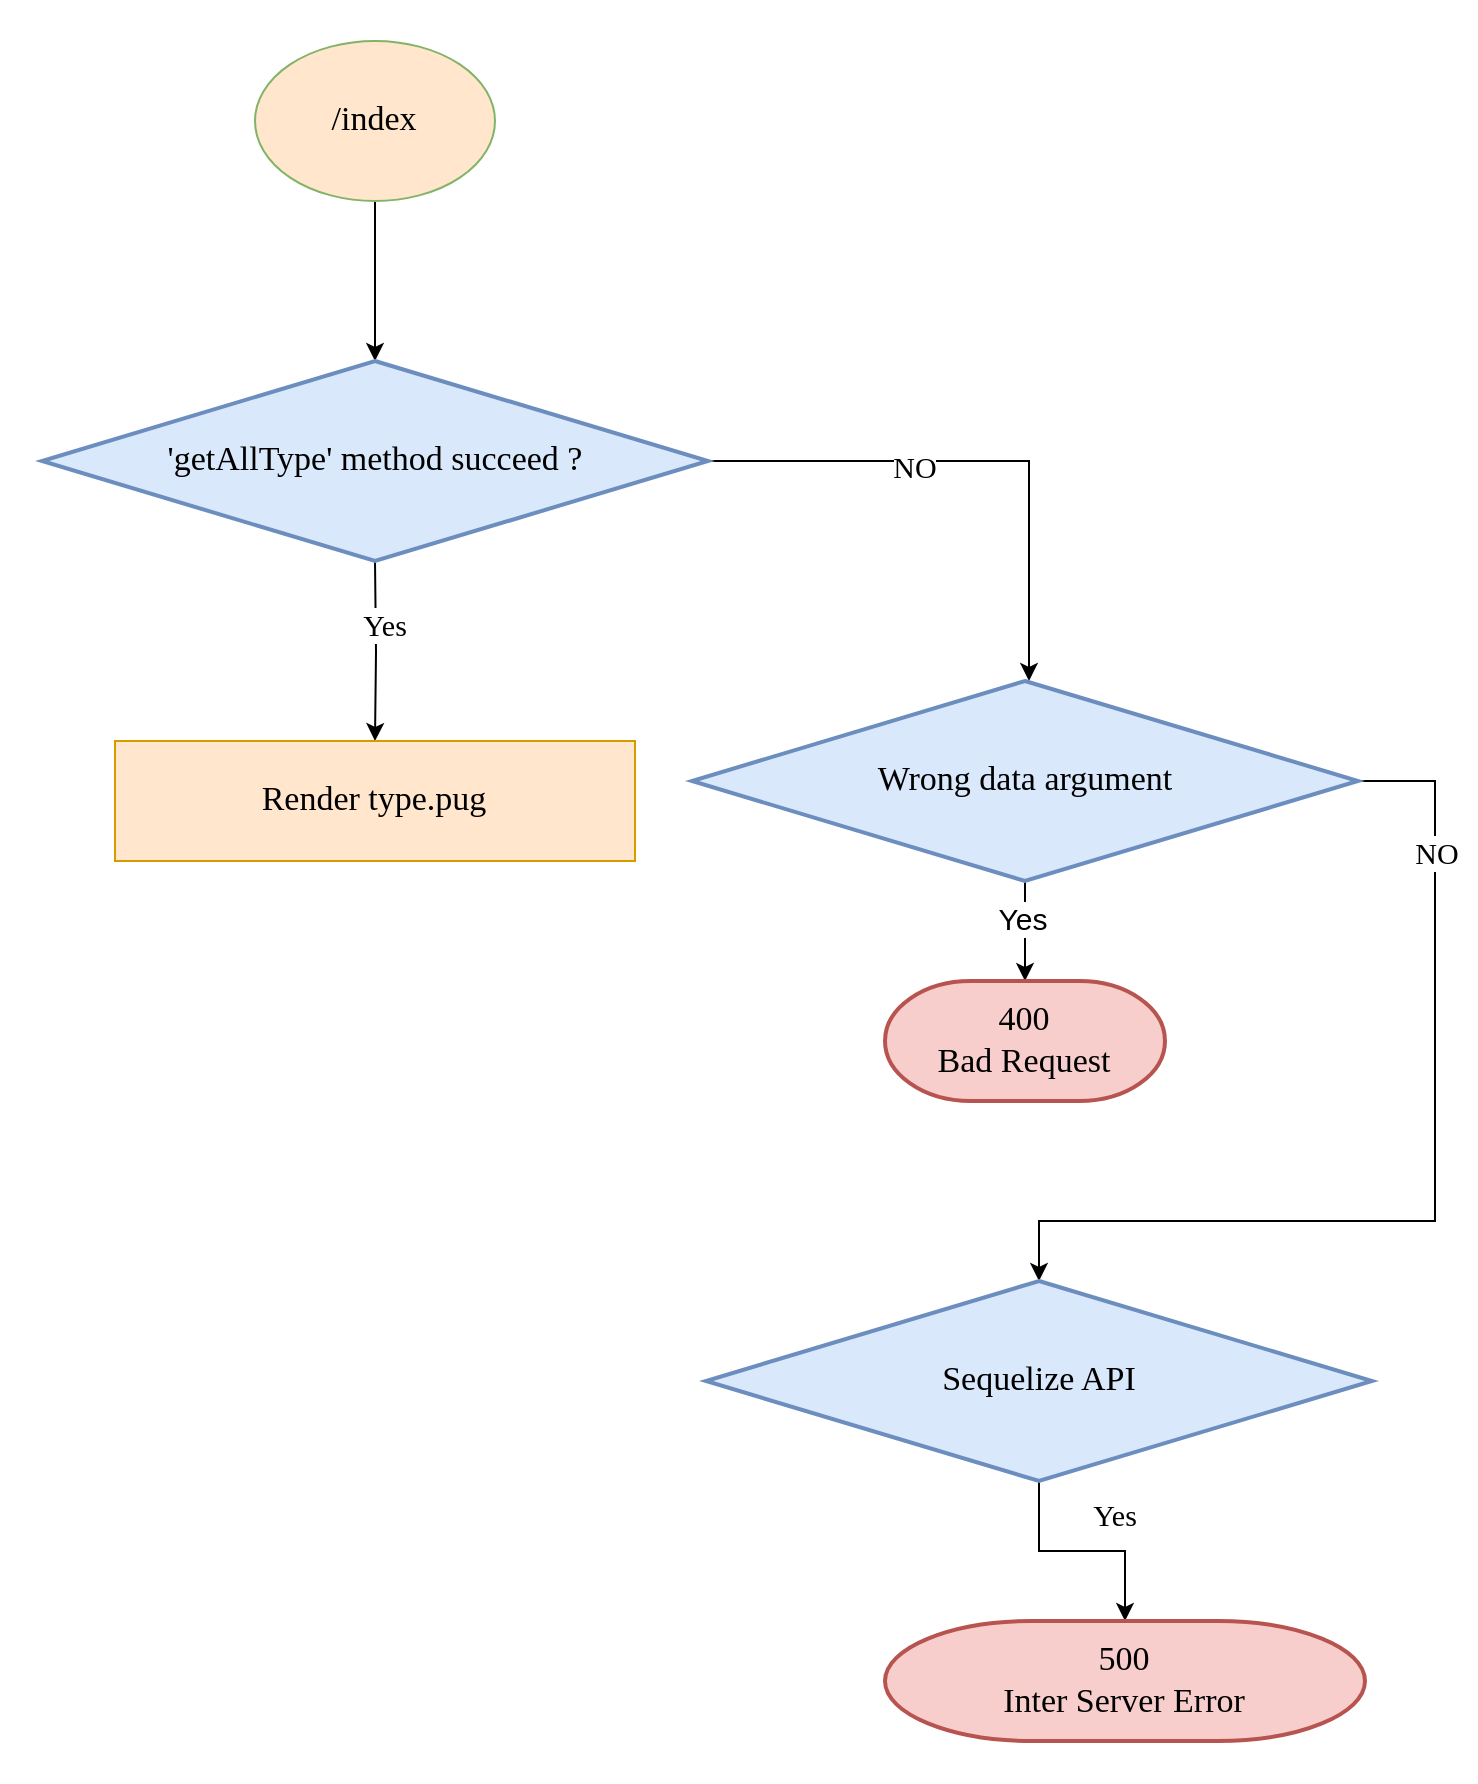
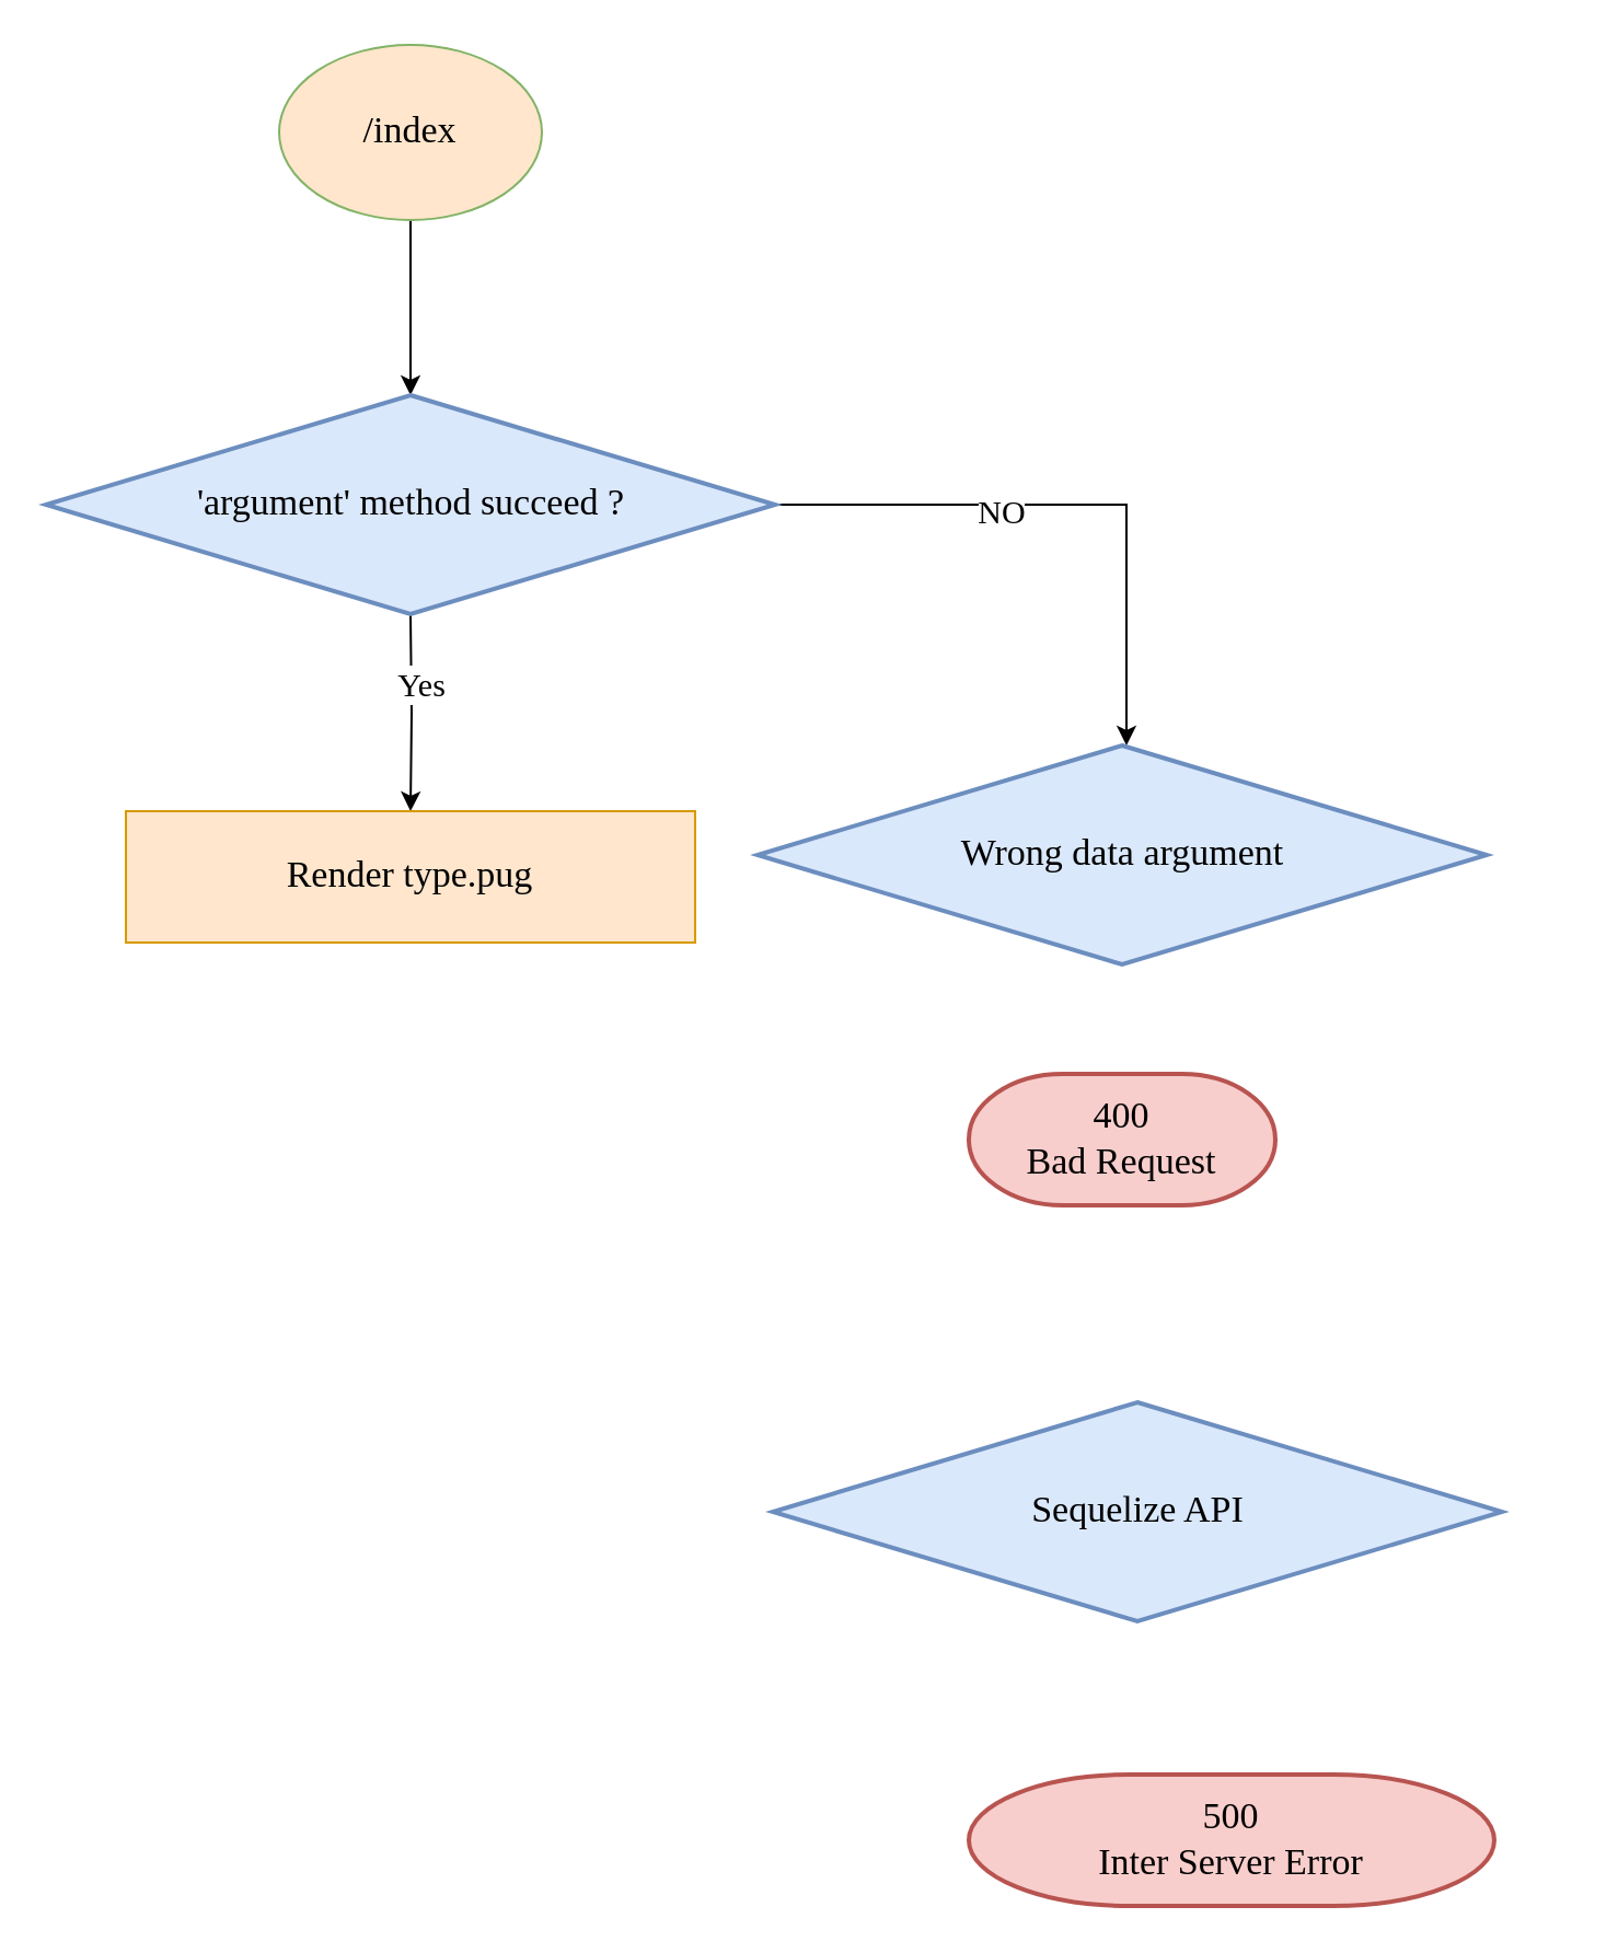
- <mxCell id="19" value="&lt;font style=&quot;font-size: 17px&quot; face=&quot;Comic Sans MS&quot;&gt;'getAllType' method succeed ?&lt;/font&gt;" style="strokeWidth=2;html=1;shape=mxgraph.flowchart.decision;whiteSpace=wrap;fillColor=#dae8fc;strokeColor=#6c8ebf;" vertex="1" parent="1"><mxGeometry x="20.5" y="180" width="333" height="100" as="geometry" /></mxCell>
+ <mxCell id="19" value="&lt;font style=&quot;font-size: 17px&quot; face=&quot;Comic Sans MS&quot;&gt;'argument' method succeed ?&lt;/font&gt;" style="strokeWidth=2;html=1;shape=mxgraph.flowchart.decision;whiteSpace=wrap;fillColor=#dae8fc;strokeColor=#6c8ebf;" vertex="1" parent="1"><mxGeometry x="20.5" y="180" width="333" height="100" as="geometry" /></mxCell>
- <mxCell id="8" value="" style="edgeStyle=orthogonalEdgeStyle;rounded=0;orthogonalLoop=1;jettySize=auto;html=1;entryX=0.5;entryY=0;entryDx=0;entryDy=0;entryPerimeter=0;" edge="1" parent="1" source="12" target="16"><mxGeometry relative="1" as="geometry"><mxPoint x="907" y="370" as="targetPoint" /><Array as="points" /></mxGeometry></mxCell>
- <mxCell id="9" value="&lt;font style=&quot;font-size: 15px&quot;&gt;Yes&lt;/font&gt;" style="text;html=1;resizable=0;points=[];align=center;verticalAlign=middle;labelBackgroundColor=#ffffff;" vertex="1" connectable="0" parent="8"><mxGeometry x="-0.286" y="-2" relative="1" as="geometry"><mxPoint as="offset" /></mxGeometry></mxCell>
- <mxCell id="10" value="" style="edgeStyle=orthogonalEdgeStyle;rounded=0;orthogonalLoop=1;jettySize=auto;html=1;entryX=0.5;entryY=0;entryDx=0;entryDy=0;entryPerimeter=0;" edge="1" parent="1" source="12" target="15"><mxGeometry relative="1" as="geometry"><mxPoint x="758.5" y="390" as="targetPoint" /><Array as="points"><mxPoint x="717" y="390" /><mxPoint x="717" y="610" /><mxPoint x="519" y="610" /></Array></mxGeometry></mxCell>
- <mxCell id="11" value="&lt;font style=&quot;font-size: 15px&quot; face=&quot;Comic Sans MS&quot;&gt;NO&lt;/font&gt;" style="text;html=1;resizable=0;points=[];align=center;verticalAlign=middle;labelBackgroundColor=#ffffff;" vertex="1" connectable="0" parent="10"><mxGeometry x="-0.694" relative="1" as="geometry"><mxPoint as="offset" /></mxGeometry></mxCell>
- <mxCell id="13" value="" style="edgeStyle=orthogonalEdgeStyle;rounded=0;orthogonalLoop=1;jettySize=auto;html=1;entryX=0.5;entryY=0;entryDx=0;entryDy=0;entryPerimeter=0;" edge="1" parent="1" source="15" target="17"><mxGeometry relative="1" as="geometry"><mxPoint x="1287" y="360" as="targetPoint" /></mxGeometry></mxCell>
- <mxCell id="14" value="&lt;font style=&quot;font-size: 15px&quot; face=&quot;Comic Sans MS&quot;&gt;Yes&lt;/font&gt;" style="text;html=1;resizable=0;points=[];align=center;verticalAlign=middle;labelBackgroundColor=#ffffff;" vertex="1" connectable="0" parent="13"><mxGeometry x="0.25" y="-1" relative="1" as="geometry"><mxPoint x="1" y="-20" as="offset" /></mxGeometry></mxCell>
